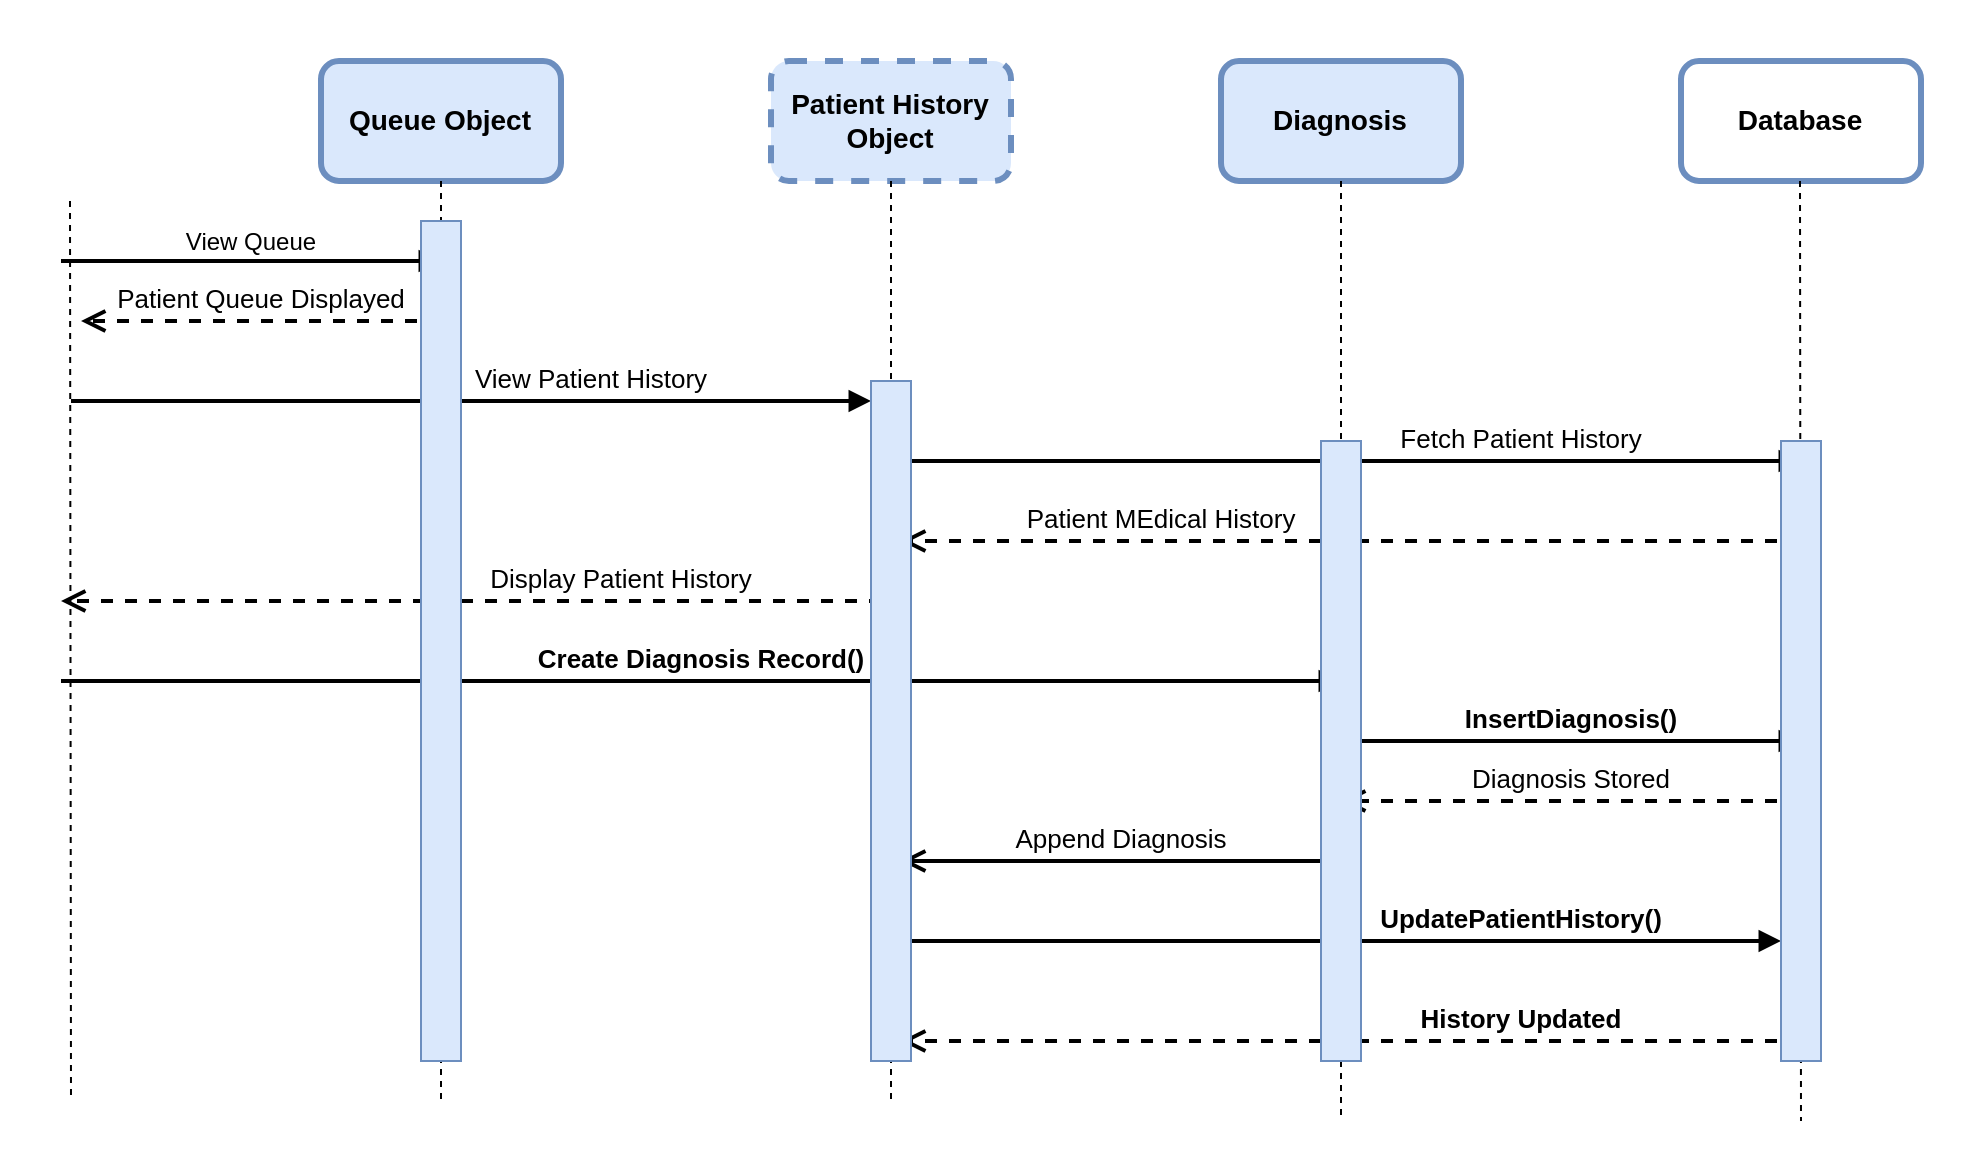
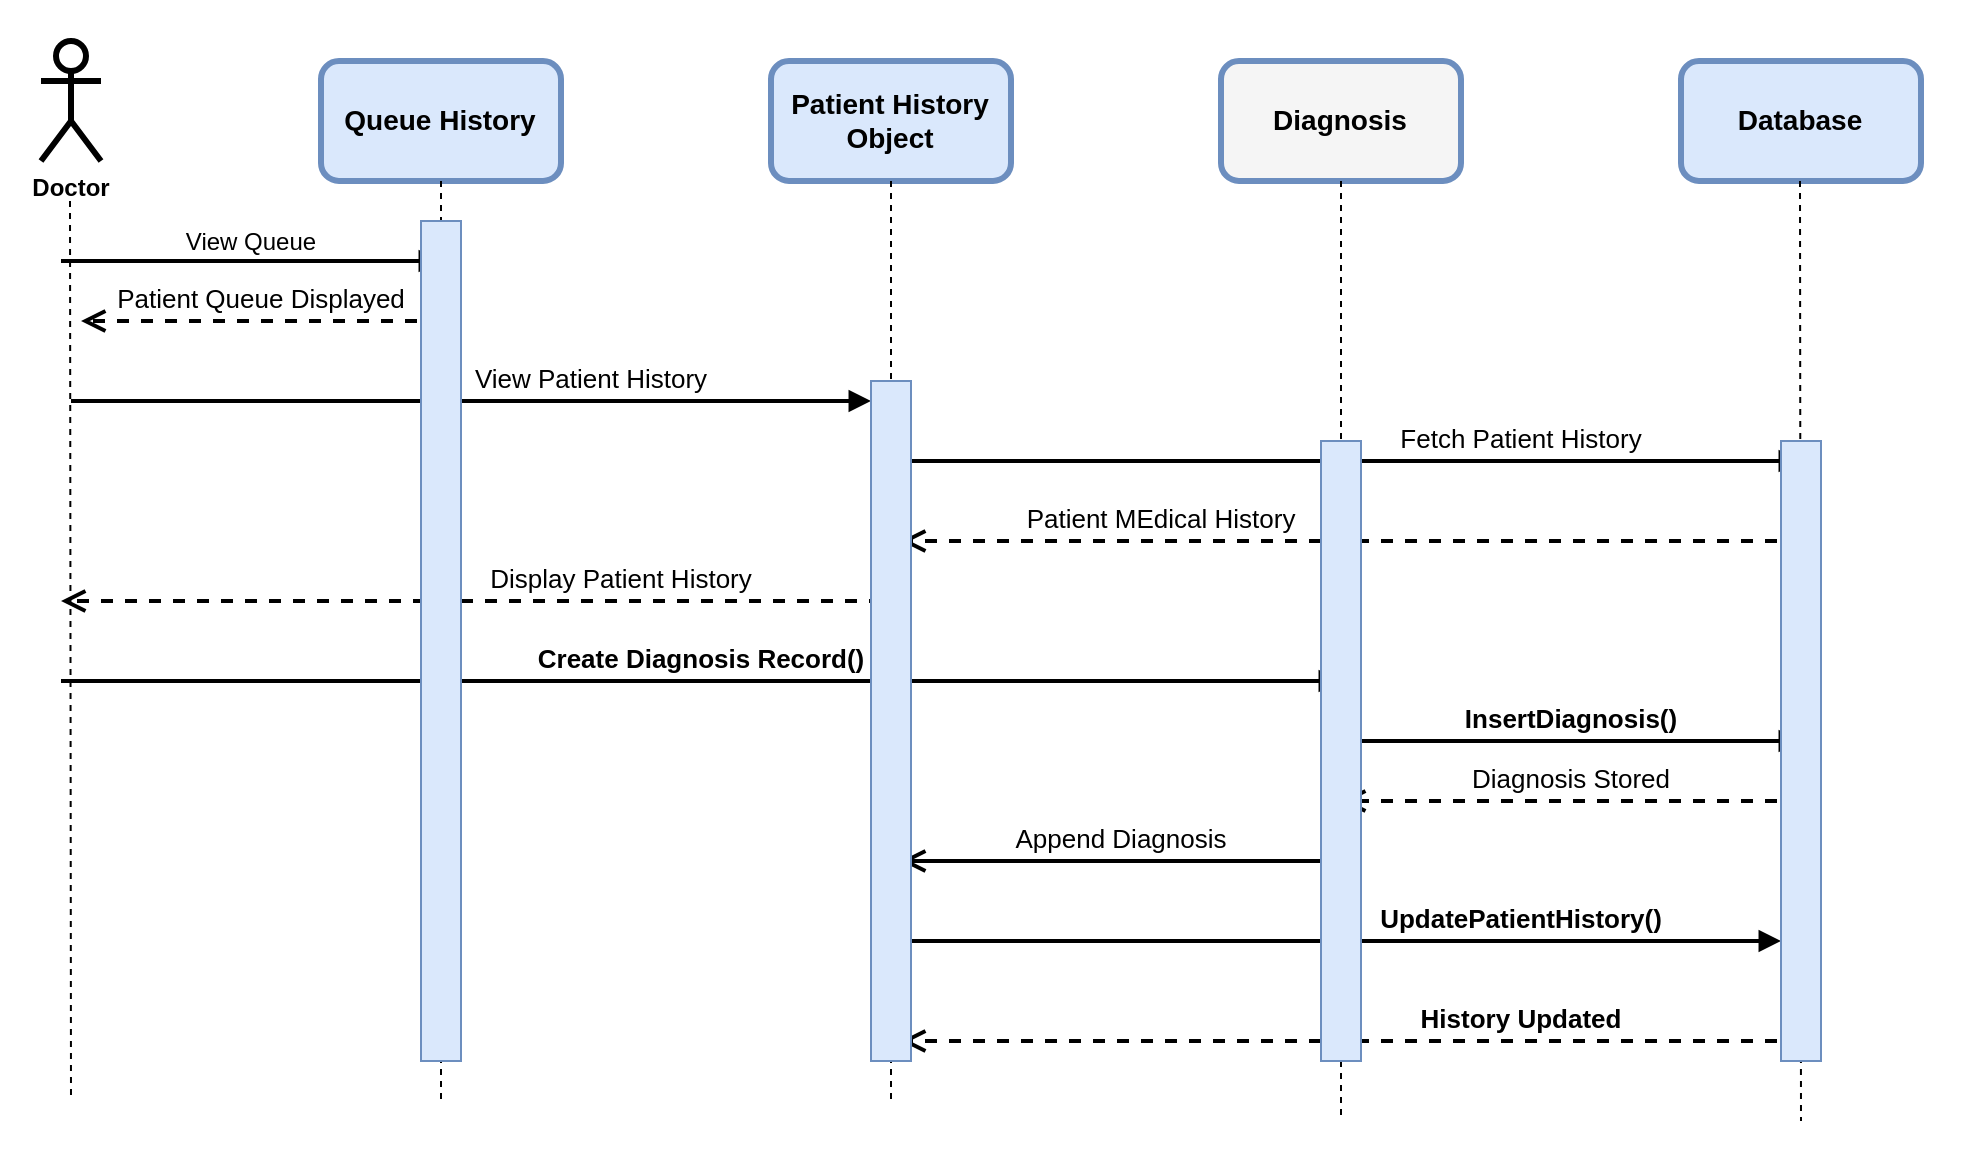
+ <mxCell id="2" value="&lt;b&gt;Doctor&lt;/b&gt;" style="shape=umlActor;verticalLabelPosition=bottom;verticalAlign=top;html=1;outlineConnect=0;strokeWidth=3;rounded=1;" parent="1" vertex="1"><mxGeometry x="20" y="20" width="30" height="60" as="geometry" /></mxCell>
- <mxCell id="3" value="&lt;font style=&quot;font-size: 14px;&quot;&gt;&lt;b&gt;Queue Object&lt;/b&gt;&lt;/font&gt;" style="rounded=1;whiteSpace=wrap;html=1;strokeWidth=3;fillColor=#dae8fc;strokeColor=#6c8ebf;" parent="1" vertex="1"><mxGeometry x="160" y="30" width="120" height="60" as="geometry" /></mxCell>
+ <mxCell id="3" value="&lt;font style=&quot;font-size: 14px;&quot;&gt;&lt;b&gt;Queue History&lt;/b&gt;&lt;/font&gt;" style="rounded=1;whiteSpace=wrap;html=1;strokeWidth=3;fillColor=#dae8fc;strokeColor=#6c8ebf;" parent="1" vertex="1"><mxGeometry x="160" y="30" width="120" height="60" as="geometry" /></mxCell>
- <mxCell id="4" value="&lt;font style=&quot;font-size: 14px;&quot;&gt;&lt;b&gt;Patient History Object&lt;/b&gt;&lt;/font&gt;" style="rounded=1;whiteSpace=wrap;html=1;strokeWidth=3;fillColor=#dae8fc;strokeColor=#6c8ebf;dashed=1;" parent="1" vertex="1"><mxGeometry x="385" y="30" width="120" height="60" as="geometry" /></mxCell>
+ <mxCell id="4" value="&lt;font style=&quot;font-size: 14px;&quot;&gt;&lt;b&gt;Patient History Object&lt;/b&gt;&lt;/font&gt;" style="rounded=1;whiteSpace=wrap;html=1;strokeWidth=3;fillColor=#dae8fc;strokeColor=#6c8ebf;" parent="1" vertex="1"><mxGeometry x="385" y="30" width="120" height="60" as="geometry" /></mxCell>
- <mxCell id="5" value="&lt;font style=&quot;font-size: 14px;&quot;&gt;&lt;b&gt;Diagnosis&lt;/b&gt;&lt;/font&gt;" style="rounded=1;whiteSpace=wrap;html=1;strokeWidth=3;fillColor=#dae8fc;strokeColor=#6c8ebf;" parent="1" vertex="1"><mxGeometry x="610" y="30" width="120" height="60" as="geometry" /></mxCell>
+ <mxCell id="5" value="&lt;font style=&quot;font-size: 14px;&quot;&gt;&lt;b&gt;Diagnosis&lt;/b&gt;&lt;/font&gt;" style="rounded=1;whiteSpace=wrap;html=1;strokeWidth=3;fillColor=#f5f5f5;strokeColor=#6c8ebf;" parent="1" vertex="1"><mxGeometry x="610" y="30" width="120" height="60" as="geometry" /></mxCell>
- <mxCell id="7" value="&lt;font style=&quot;font-size: 14px;&quot;&gt;&lt;b&gt;Database&lt;/b&gt;&lt;/font&gt;" style="rounded=1;whiteSpace=wrap;html=1;strokeWidth=3;fillColor=#ffffff;strokeColor=#6c8ebf;" parent="1" vertex="1"><mxGeometry x="840" y="30" width="120" height="60" as="geometry" /></mxCell>
+ <mxCell id="7" value="&lt;font style=&quot;font-size: 14px;&quot;&gt;&lt;b&gt;Database&lt;/b&gt;&lt;/font&gt;" style="rounded=1;whiteSpace=wrap;html=1;strokeWidth=3;fillColor=#dae8fc;strokeColor=#6c8ebf;" parent="1" vertex="1"><mxGeometry x="840" y="30" width="120" height="60" as="geometry" /></mxCell>
